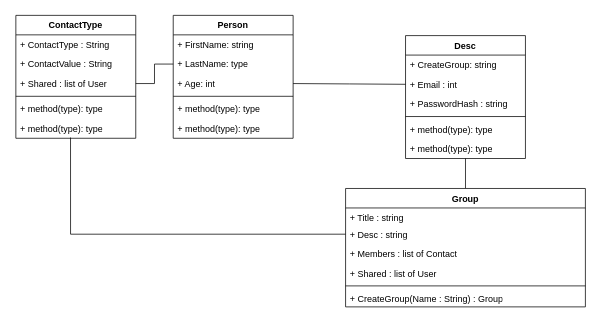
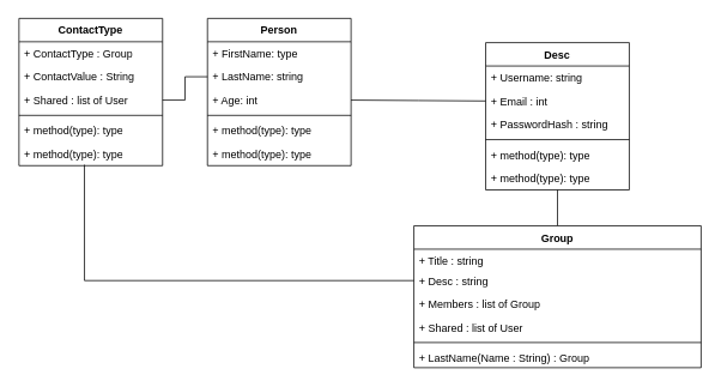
- <mxCell id="26" value="+ ContactType : String" style="text;strokeColor=none;fillColor=none;align=left;verticalAlign=top;spacingLeft=4;spacingRight=4;overflow=hidden;rotatable=0;points=[[0,0.5],[1,0.5]];portConstraint=eastwest;whiteSpace=wrap;html=1;" vertex="1" parent="25"><mxGeometry y="26" width="160" height="26" as="geometry" /></mxCell>
+ <mxCell id="26" value="+ ContactType : Group" style="text;strokeColor=none;fillColor=none;align=left;verticalAlign=top;spacingLeft=4;spacingRight=4;overflow=hidden;rotatable=0;points=[[0,0.5],[1,0.5]];portConstraint=eastwest;whiteSpace=wrap;html=1;" vertex="1" parent="25"><mxGeometry y="26" width="160" height="26" as="geometry" /></mxCell>
- <mxCell id="3" value="+ FirstName: string" style="text;strokeColor=none;fillColor=none;align=left;verticalAlign=top;spacingLeft=4;spacingRight=4;overflow=hidden;rotatable=0;points=[[0,0.5],[1,0.5]];portConstraint=eastwest;whiteSpace=wrap;html=1;" vertex="1" parent="2"><mxGeometry y="26" width="160" height="26" as="geometry" /></mxCell>
+ <mxCell id="3" value="+ FirstName: type" style="text;strokeColor=none;fillColor=none;align=left;verticalAlign=top;spacingLeft=4;spacingRight=4;overflow=hidden;rotatable=0;points=[[0,0.5],[1,0.5]];portConstraint=eastwest;whiteSpace=wrap;html=1;" vertex="1" parent="2"><mxGeometry y="26" width="160" height="26" as="geometry" /></mxCell>
- <mxCell id="4" value="+ LastName: type" style="text;strokeColor=none;fillColor=none;align=left;verticalAlign=top;spacingLeft=4;spacingRight=4;overflow=hidden;rotatable=0;points=[[0,0.5],[1,0.5]];portConstraint=eastwest;whiteSpace=wrap;html=1;" vertex="1" parent="2"><mxGeometry y="52" width="160" height="26" as="geometry" /></mxCell>
+ <mxCell id="4" value="+ LastName: string" style="text;strokeColor=none;fillColor=none;align=left;verticalAlign=top;spacingLeft=4;spacingRight=4;overflow=hidden;rotatable=0;points=[[0,0.5],[1,0.5]];portConstraint=eastwest;whiteSpace=wrap;html=1;" vertex="1" parent="2"><mxGeometry y="52" width="160" height="26" as="geometry" /></mxCell>
- <mxCell id="10" value="+ CreateGroup: string" style="text;strokeColor=none;fillColor=none;align=left;verticalAlign=top;spacingLeft=4;spacingRight=4;overflow=hidden;rotatable=0;points=[[0,0.5],[1,0.5]];portConstraint=eastwest;whiteSpace=wrap;html=1;" vertex="1" parent="9"><mxGeometry y="26" width="160" height="26" as="geometry" /></mxCell>
+ <mxCell id="10" value="+ Username: string" style="text;strokeColor=none;fillColor=none;align=left;verticalAlign=top;spacingLeft=4;spacingRight=4;overflow=hidden;rotatable=0;points=[[0,0.5],[1,0.5]];portConstraint=eastwest;whiteSpace=wrap;html=1;" vertex="1" parent="9"><mxGeometry y="26" width="160" height="26" as="geometry" /></mxCell>
- <mxCell id="20" value="+ Members : list of Contact" style="text;strokeColor=none;fillColor=none;align=left;verticalAlign=top;spacingLeft=4;spacingRight=4;overflow=hidden;rotatable=0;points=[[0,0.5],[1,0.5]];portConstraint=eastwest;whiteSpace=wrap;html=1;" vertex="1" parent="17"><mxGeometry y="74" width="320" height="26" as="geometry" /></mxCell>
+ <mxCell id="20" value="+ Members : list of Group" style="text;strokeColor=none;fillColor=none;align=left;verticalAlign=top;spacingLeft=4;spacingRight=4;overflow=hidden;rotatable=0;points=[[0,0.5],[1,0.5]];portConstraint=eastwest;whiteSpace=wrap;html=1;" vertex="1" parent="17"><mxGeometry y="74" width="320" height="26" as="geometry" /></mxCell>
- <mxCell id="23" value="+ CreateGroup(Name : String) : Group" style="text;strokeColor=none;fillColor=none;align=left;verticalAlign=top;spacingLeft=4;spacingRight=4;overflow=hidden;rotatable=0;points=[[0,0.5],[1,0.5]];portConstraint=eastwest;whiteSpace=wrap;html=1;" vertex="1" parent="17"><mxGeometry y="134" width="320" height="24" as="geometry" /></mxCell>
+ <mxCell id="23" value="+ LastName(Name : String) : Group" style="text;strokeColor=none;fillColor=none;align=left;verticalAlign=top;spacingLeft=4;spacingRight=4;overflow=hidden;rotatable=0;points=[[0,0.5],[1,0.5]];portConstraint=eastwest;whiteSpace=wrap;html=1;" vertex="1" parent="17"><mxGeometry y="134" width="320" height="24" as="geometry" /></mxCell>
